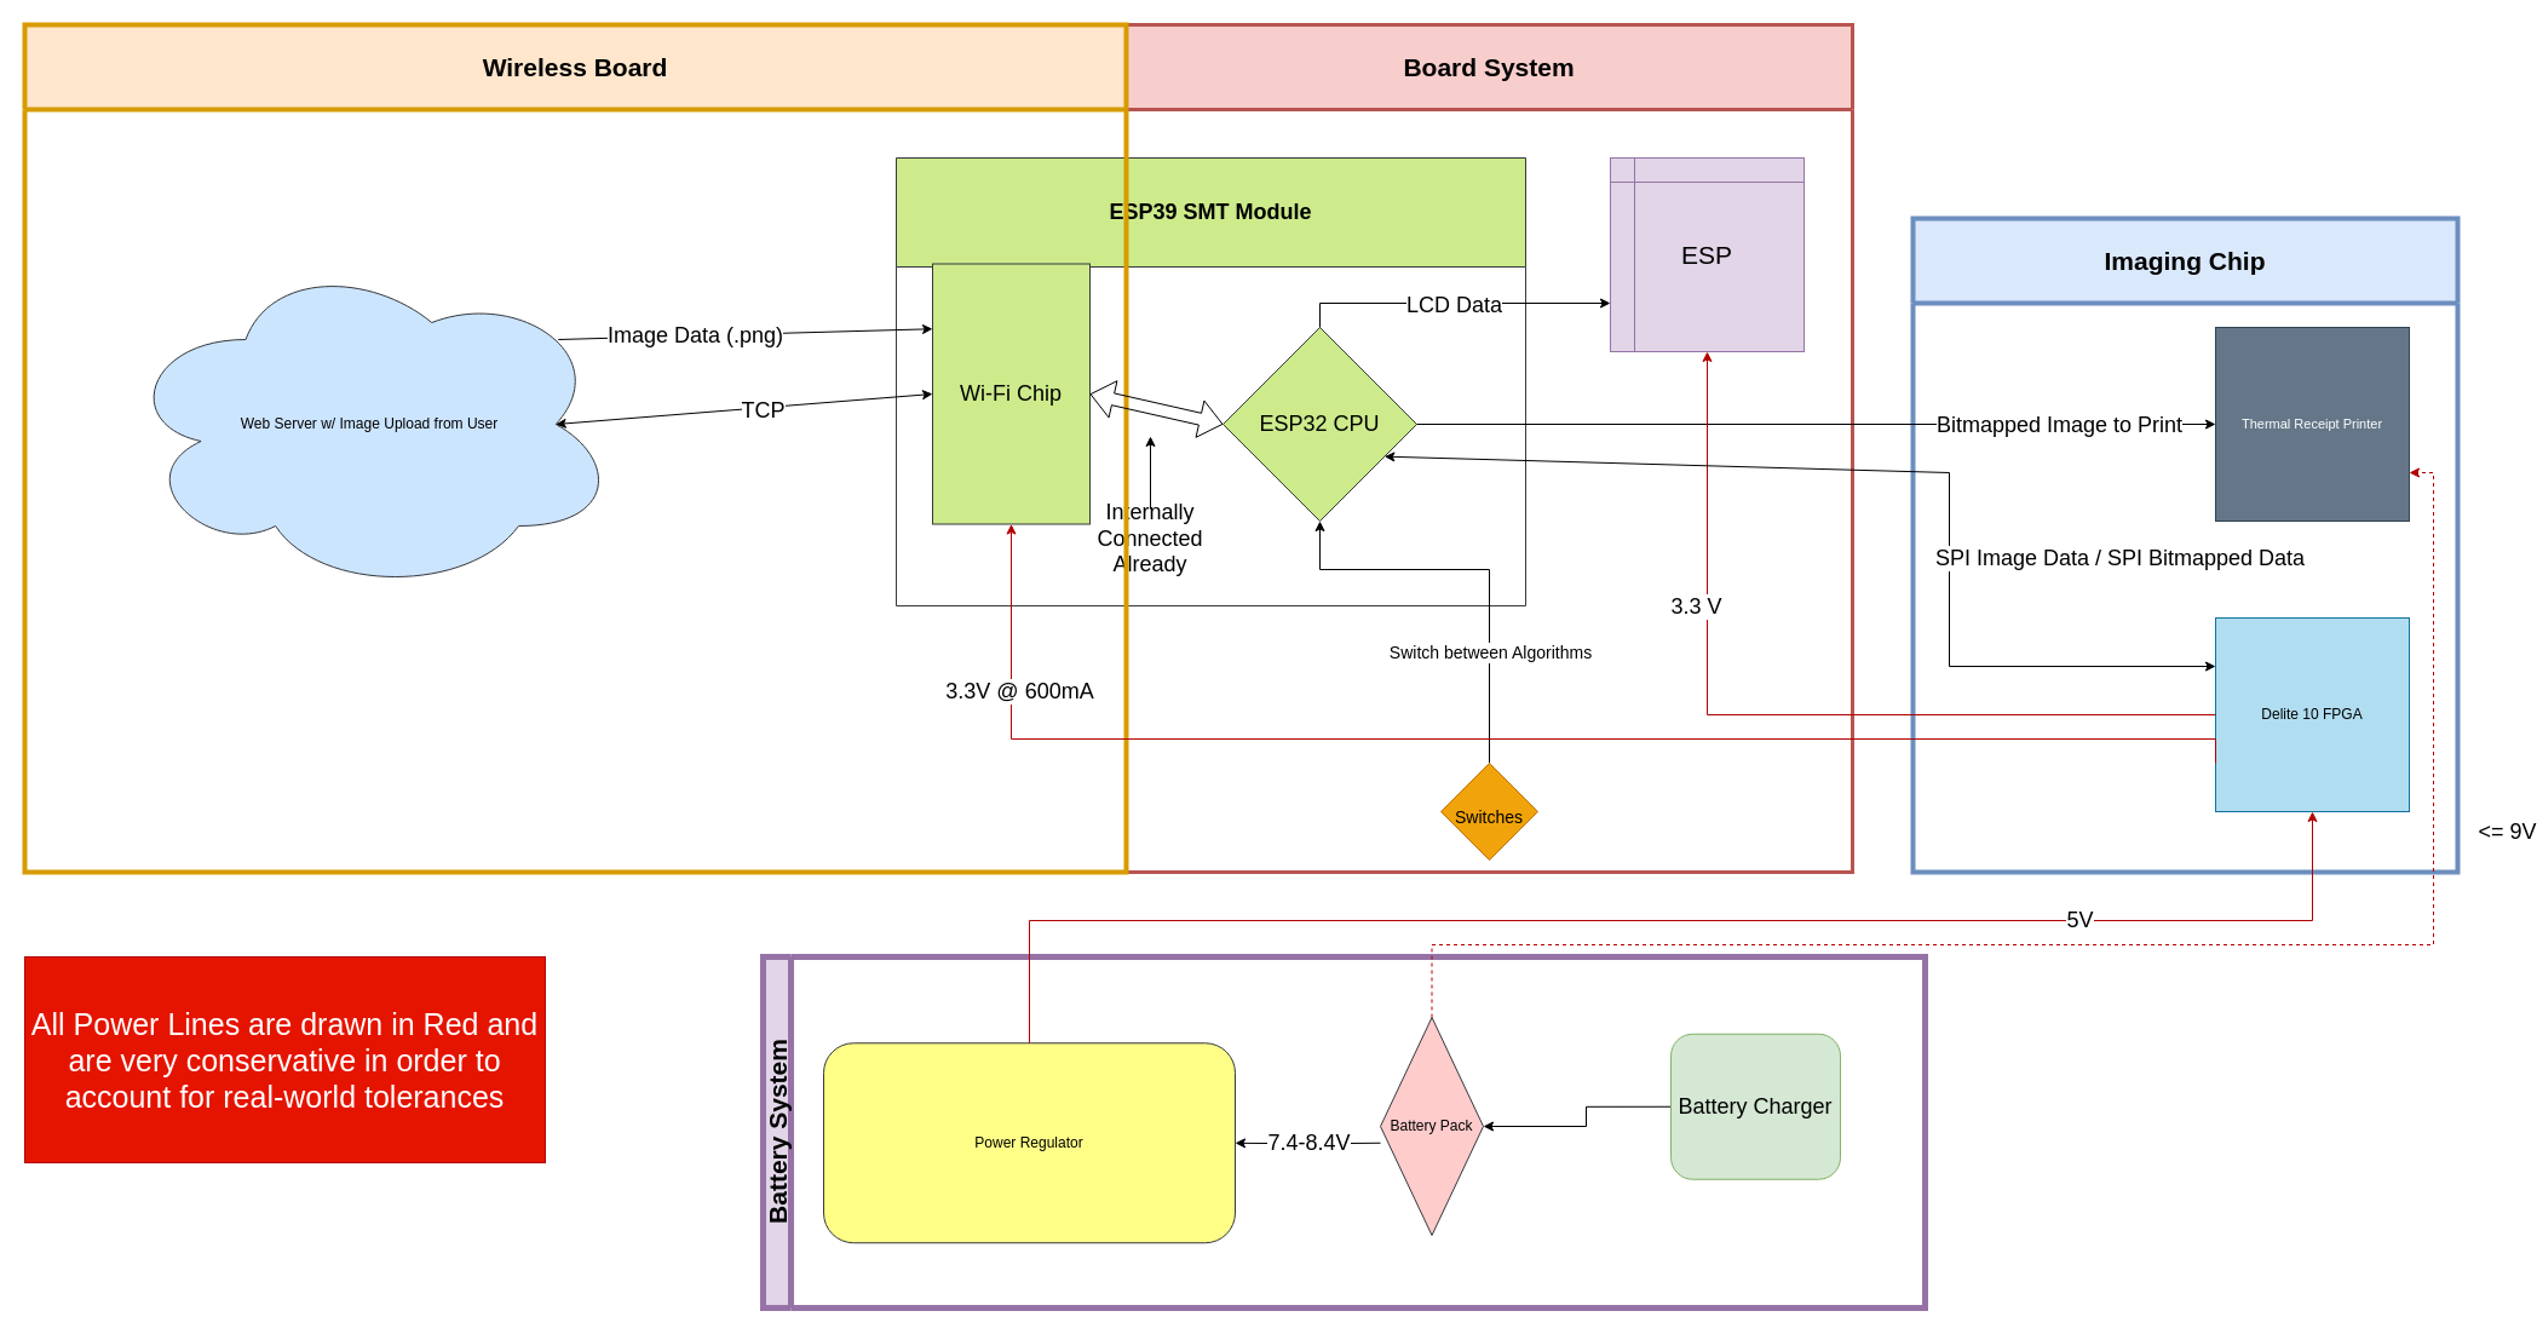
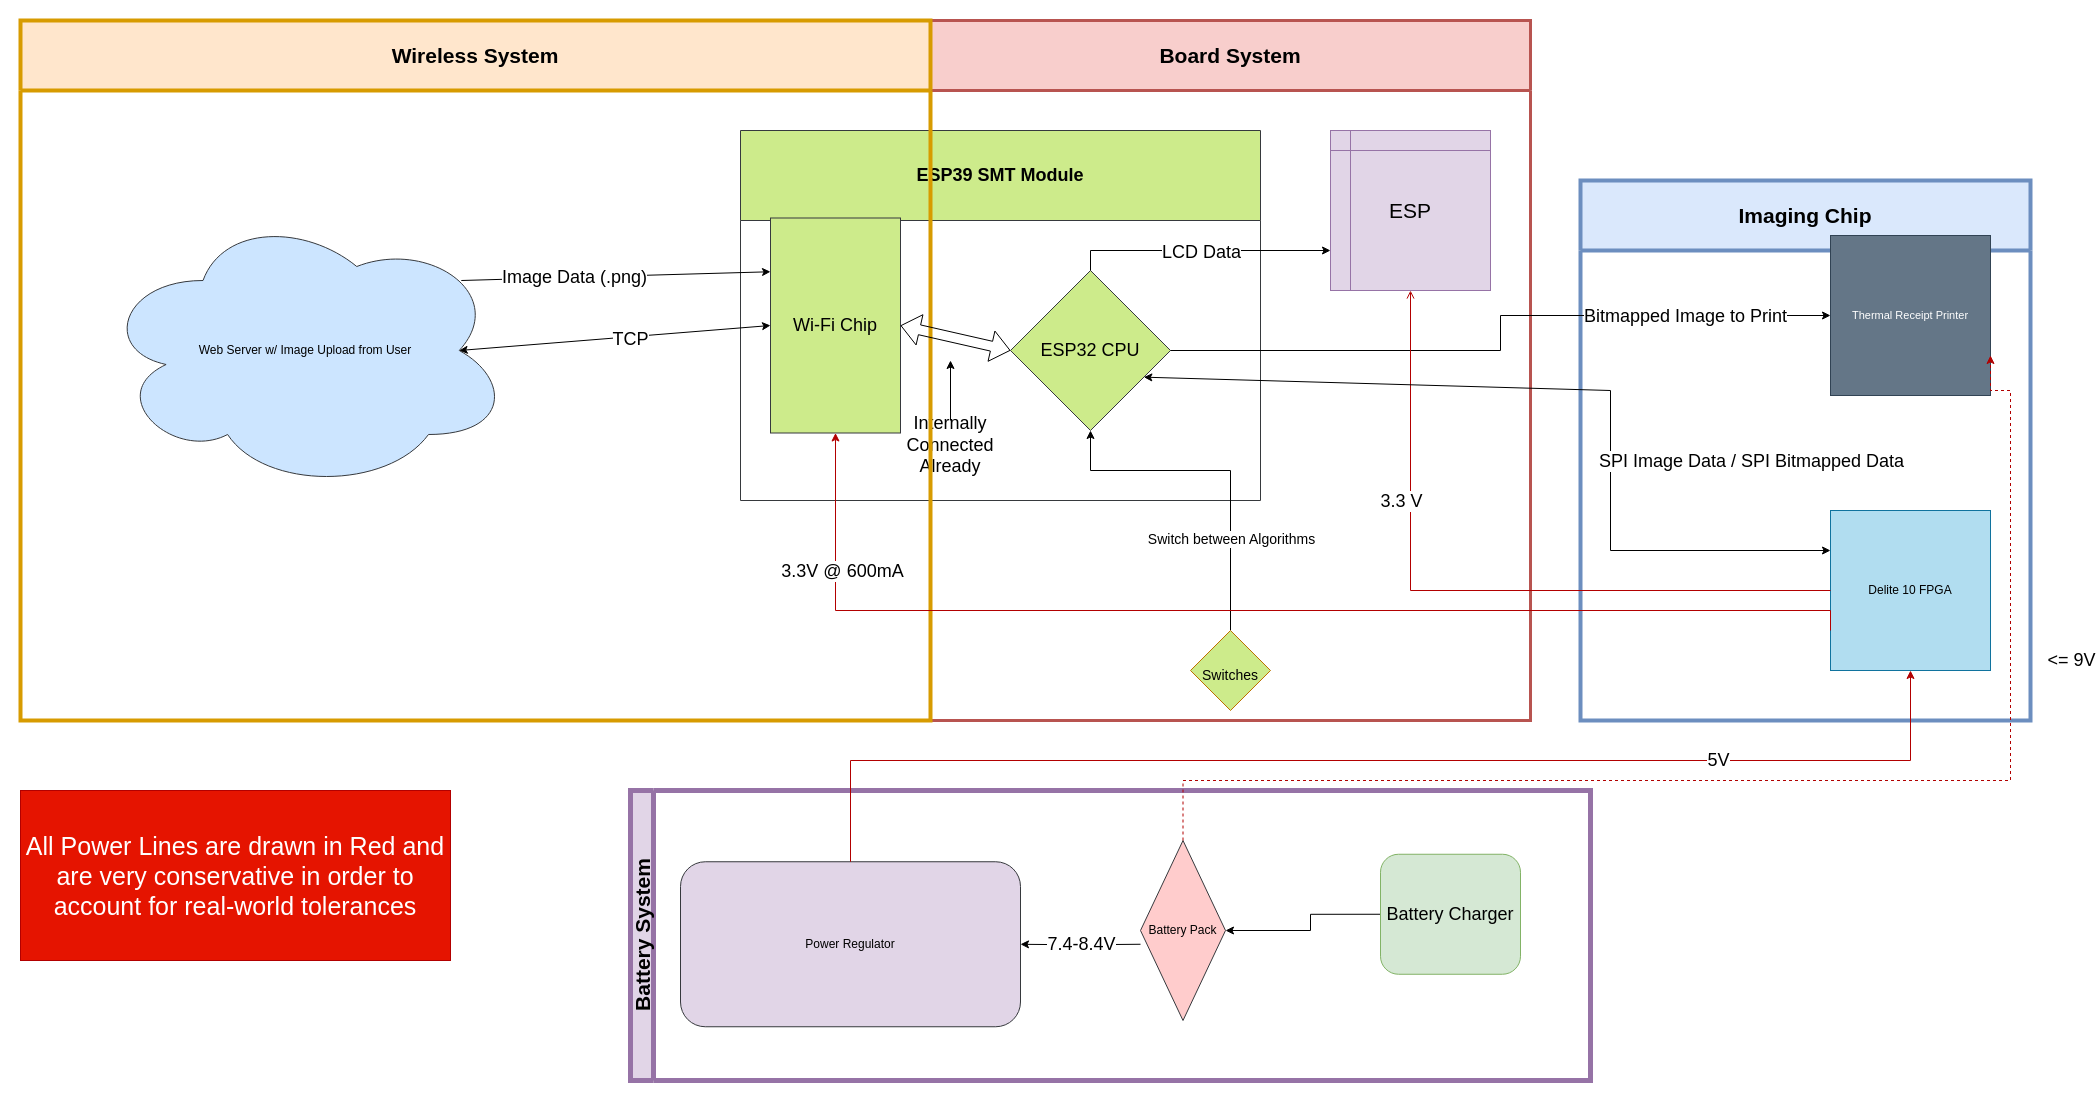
- <mxCell id="23" value="&lt;span style=&quot;font-size: 21px;&quot;&gt;Wireless Board&lt;/span&gt;" style="swimlane;whiteSpace=wrap;html=1;startSize=70;fillColor=#ffe6cc;strokeColor=#d79b00;strokeWidth=4;" parent="1" vertex="1"><mxGeometry x="20" y="20" width="910" height="700" as="geometry" /></mxCell>
+ <mxCell id="23" value="&lt;span style=&quot;font-size: 21px;&quot;&gt;Wireless System&lt;/span&gt;" style="swimlane;whiteSpace=wrap;html=1;startSize=70;fillColor=#ffe6cc;strokeColor=#d79b00;strokeWidth=4;" parent="1" vertex="1"><mxGeometry x="20" y="20" width="910" height="700" as="geometry" /></mxCell>
- <mxCell id="35" style="edgeStyle=orthogonalEdgeStyle;rounded=0;orthogonalLoop=1;jettySize=auto;html=1;exitX=0;exitY=0.5;exitDx=0;exitDy=0;entryX=0.5;entryY=1;entryDx=0;entryDy=0;fontSize=18;fillColor=#e51400;strokeColor=#B20000;" parent="1" source="14" target="3" edge="1"><mxGeometry relative="1" as="geometry"><Array as="points"><mxPoint x="1410" y="590" /></Array></mxGeometry></mxCell>
+ <mxCell id="35" style="edgeStyle=orthogonalEdgeStyle;rounded=0;orthogonalLoop=1;jettySize=auto;html=1;exitX=0;exitY=0.5;exitDx=0;exitDy=0;entryX=0.5;entryY=1;entryDx=0;entryDy=0;fontSize=18;fillColor=#e51400;strokeColor=#B20000;endArrow=open;" parent="1" source="14" target="3" edge="1"><mxGeometry relative="1" as="geometry"><Array as="points"><mxPoint x="1410" y="590" /></Array></mxGeometry></mxCell>
- <mxCell id="15" value="Thermal Receipt Printer" style="whiteSpace=wrap;html=1;aspect=fixed;fontSize=11;fillColor=#647687;fontColor=#ffffff;strokeColor=#314354;" parent="13" vertex="1"><mxGeometry x="250" y="90" width="160" height="160" as="geometry" /></mxCell>
+ <mxCell id="15" value="Thermal Receipt Printer" style="whiteSpace=wrap;html=1;aspect=fixed;fontSize=11;fillColor=#647687;fontColor=#ffffff;strokeColor=#314354;" parent="13" vertex="1"><mxGeometry x="250" y="55" width="160" height="160" as="geometry" /></mxCell>
- <mxCell id="12" value="&lt;font style=&quot;font-size: 14px;&quot;&gt;Switches&lt;/font&gt;" style="rhombus;whiteSpace=wrap;html=1;fontSize=25;fillColor=#f0a30a;fontColor=#000000;strokeColor=#BD7000;" parent="2" vertex="1"><mxGeometry x="260" y="610" width="80" height="80" as="geometry" /></mxCell>
+ <mxCell id="12" value="&lt;font style=&quot;font-size: 14px;&quot;&gt;Switches&lt;/font&gt;" style="rhombus;whiteSpace=wrap;html=1;fontSize=25;fillColor=#cdeb8b;fontColor=#000000;strokeColor=#BD7000;" parent="2" vertex="1"><mxGeometry x="260" y="610" width="80" height="80" as="geometry" /></mxCell>
- <mxCell id="21" value="Power Regulator" style="rounded=1;whiteSpace=wrap;html=1;fontSize=12;fillColor=#ffff88;strokeColor=#36393d;" parent="16" vertex="1"><mxGeometry x="50" y="71.25" width="340" height="165" as="geometry" /></mxCell>
+ <mxCell id="21" value="Power Regulator" style="rounded=1;whiteSpace=wrap;html=1;fontSize=12;fillColor=#e1d5e7;strokeColor=#36393d;" parent="16" vertex="1"><mxGeometry x="50" y="71.25" width="340" height="165" as="geometry" /></mxCell>
